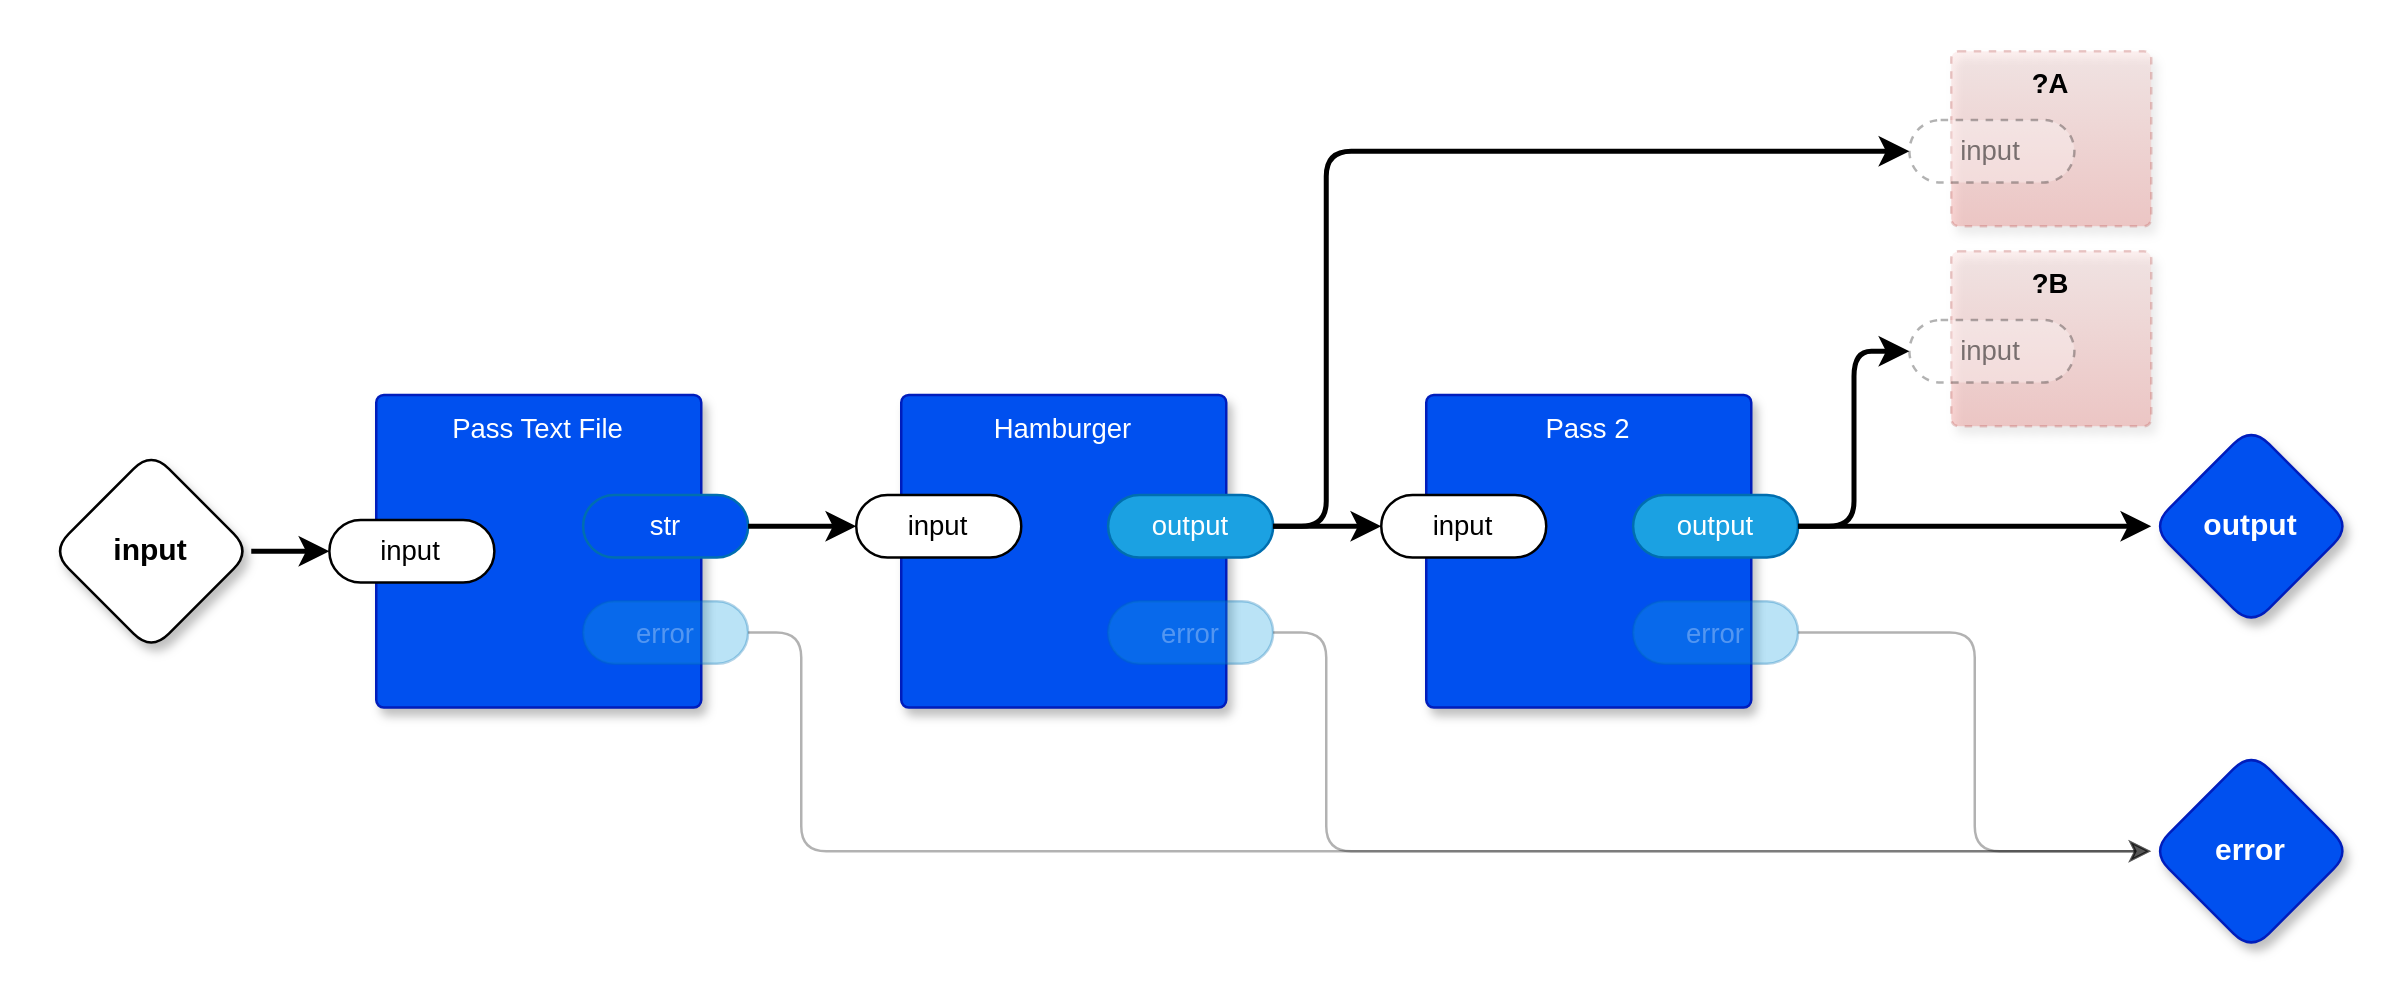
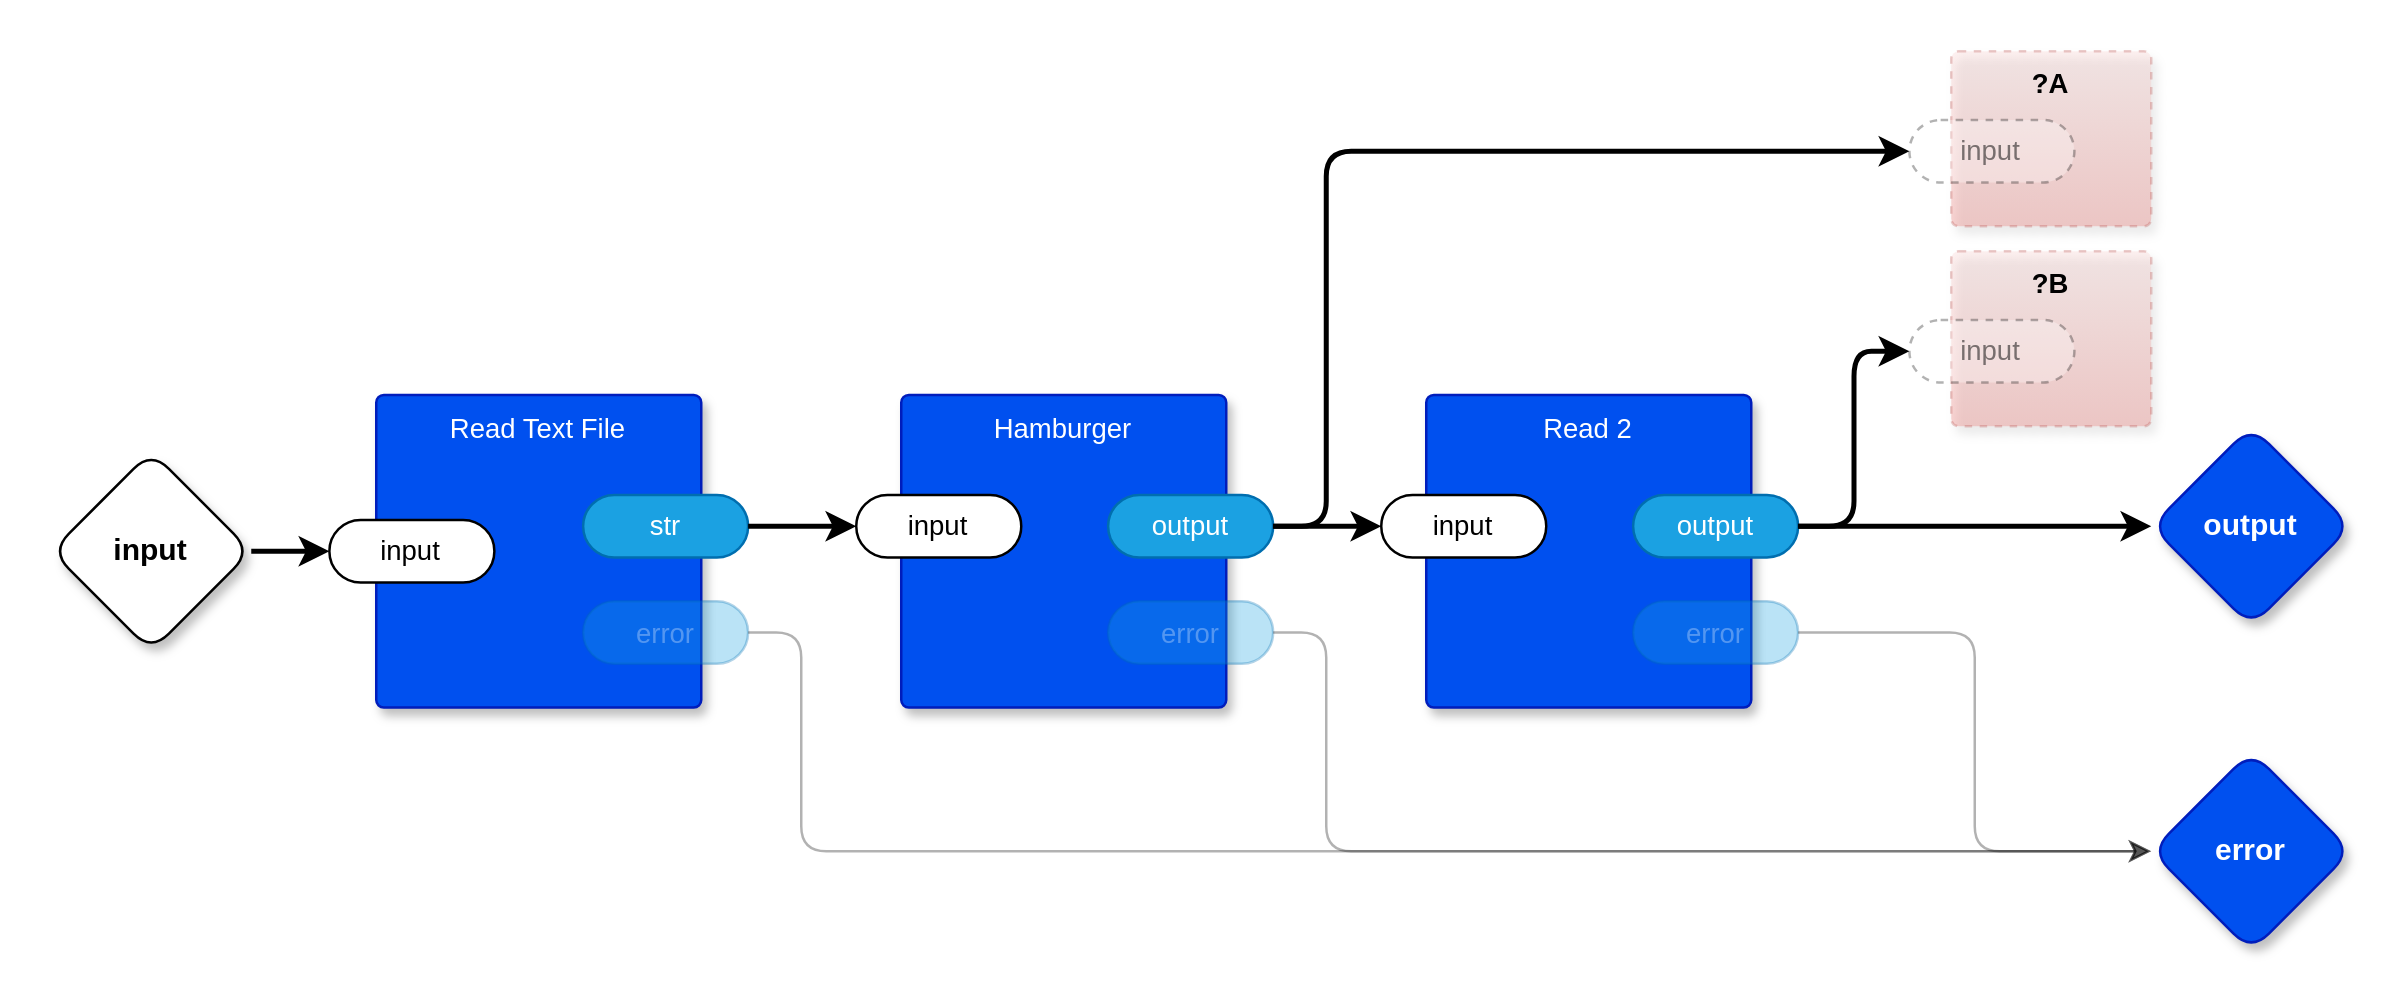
- <mxCell id="4" value="Pass Text File" style="rounded=1;whiteSpace=wrap;html=1;sketch=0;container=1;recursiveResize=0;verticalAlign=top;arcSize=6;fontStyle=0;autosize=0;points=[];absoluteArcSize=1;shadow=1;strokeColor=#001DBC;fillColor=#0050ef;fontColor=#ffffff;fontFamily=Helvetica;fontSize=11;" parent="1" vertex="1"><mxGeometry x="150" y="157.5" width="130" height="125" as="geometry"><mxRectangle x="-98" y="-1230" width="99" height="26" as="alternateBounds" /></mxGeometry></mxCell>
+ <mxCell id="4" value="Read Text File" style="rounded=1;whiteSpace=wrap;html=1;sketch=0;container=1;recursiveResize=0;verticalAlign=top;arcSize=6;fontStyle=0;autosize=0;points=[];absoluteArcSize=1;shadow=1;strokeColor=#001DBC;fillColor=#0050ef;fontColor=#ffffff;fontFamily=Helvetica;fontSize=11;" parent="1" vertex="1"><mxGeometry x="150" y="157.5" width="130" height="125" as="geometry"><mxRectangle x="-98" y="-1230" width="99" height="26" as="alternateBounds" /></mxGeometry></mxCell>
- <mxCell id="16" value="Pass 2" style="rounded=1;whiteSpace=wrap;html=1;sketch=0;container=1;recursiveResize=0;verticalAlign=top;arcSize=6;fontStyle=0;autosize=0;points=[];absoluteArcSize=1;shadow=1;strokeColor=#001DBC;fillColor=#0050ef;fontColor=#ffffff;fontFamily=Helvetica;fontSize=11;" parent="1" vertex="1"><mxGeometry x="570" y="157.5" width="130" height="125" as="geometry"><mxRectangle x="-98" y="-1230" width="99" height="26" as="alternateBounds" /></mxGeometry></mxCell>
+ <mxCell id="16" value="Read 2" style="rounded=1;whiteSpace=wrap;html=1;sketch=0;container=1;recursiveResize=0;verticalAlign=top;arcSize=6;fontStyle=0;autosize=0;points=[];absoluteArcSize=1;shadow=1;strokeColor=#001DBC;fillColor=#0050ef;fontColor=#ffffff;fontFamily=Helvetica;fontSize=11;" parent="1" vertex="1"><mxGeometry x="570" y="157.5" width="130" height="125" as="geometry"><mxRectangle x="-98" y="-1230" width="99" height="26" as="alternateBounds" /></mxGeometry></mxCell>
- <mxCell id="6" value="str" style="rounded=1;whiteSpace=wrap;html=1;sketch=0;points=[[0,0.5,0,0,0],[1,0.5,0,0,0]];fillColor=#0050ef;fontColor=#ffffff;strokeColor=#006EAF;arcSize=50;fontFamily=Helvetica;fontSize=11;" parent="4" vertex="1"><mxGeometry x="82.75" y="40" width="66" height="25" as="geometry" /></mxCell>
+ <mxCell id="6" value="str" style="rounded=1;whiteSpace=wrap;html=1;sketch=0;points=[[0,0.5,0,0,0],[1,0.5,0,0,0]];fillColor=#1ba1e2;fontColor=#ffffff;strokeColor=#006EAF;arcSize=50;fontFamily=Helvetica;fontSize=11;" parent="4" vertex="1"><mxGeometry x="82.75" y="40" width="66" height="25" as="geometry" /></mxCell>
